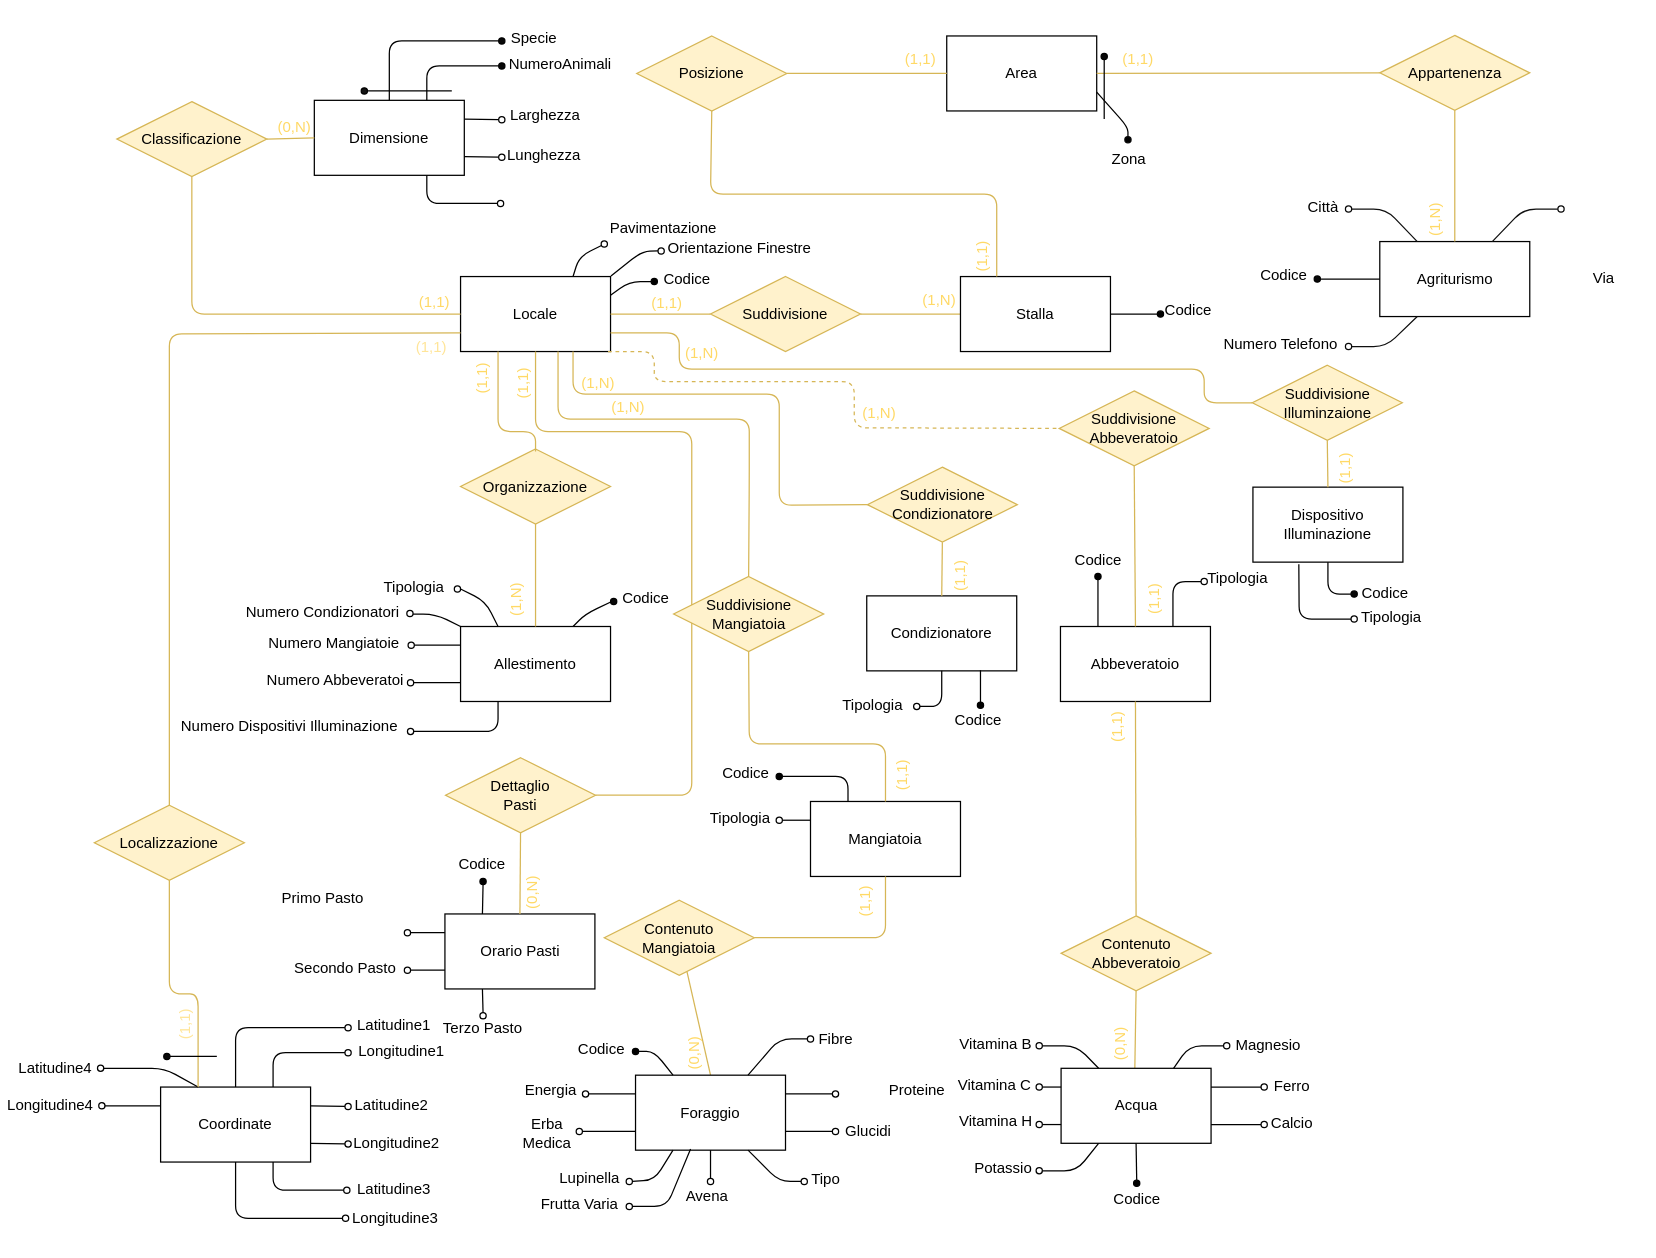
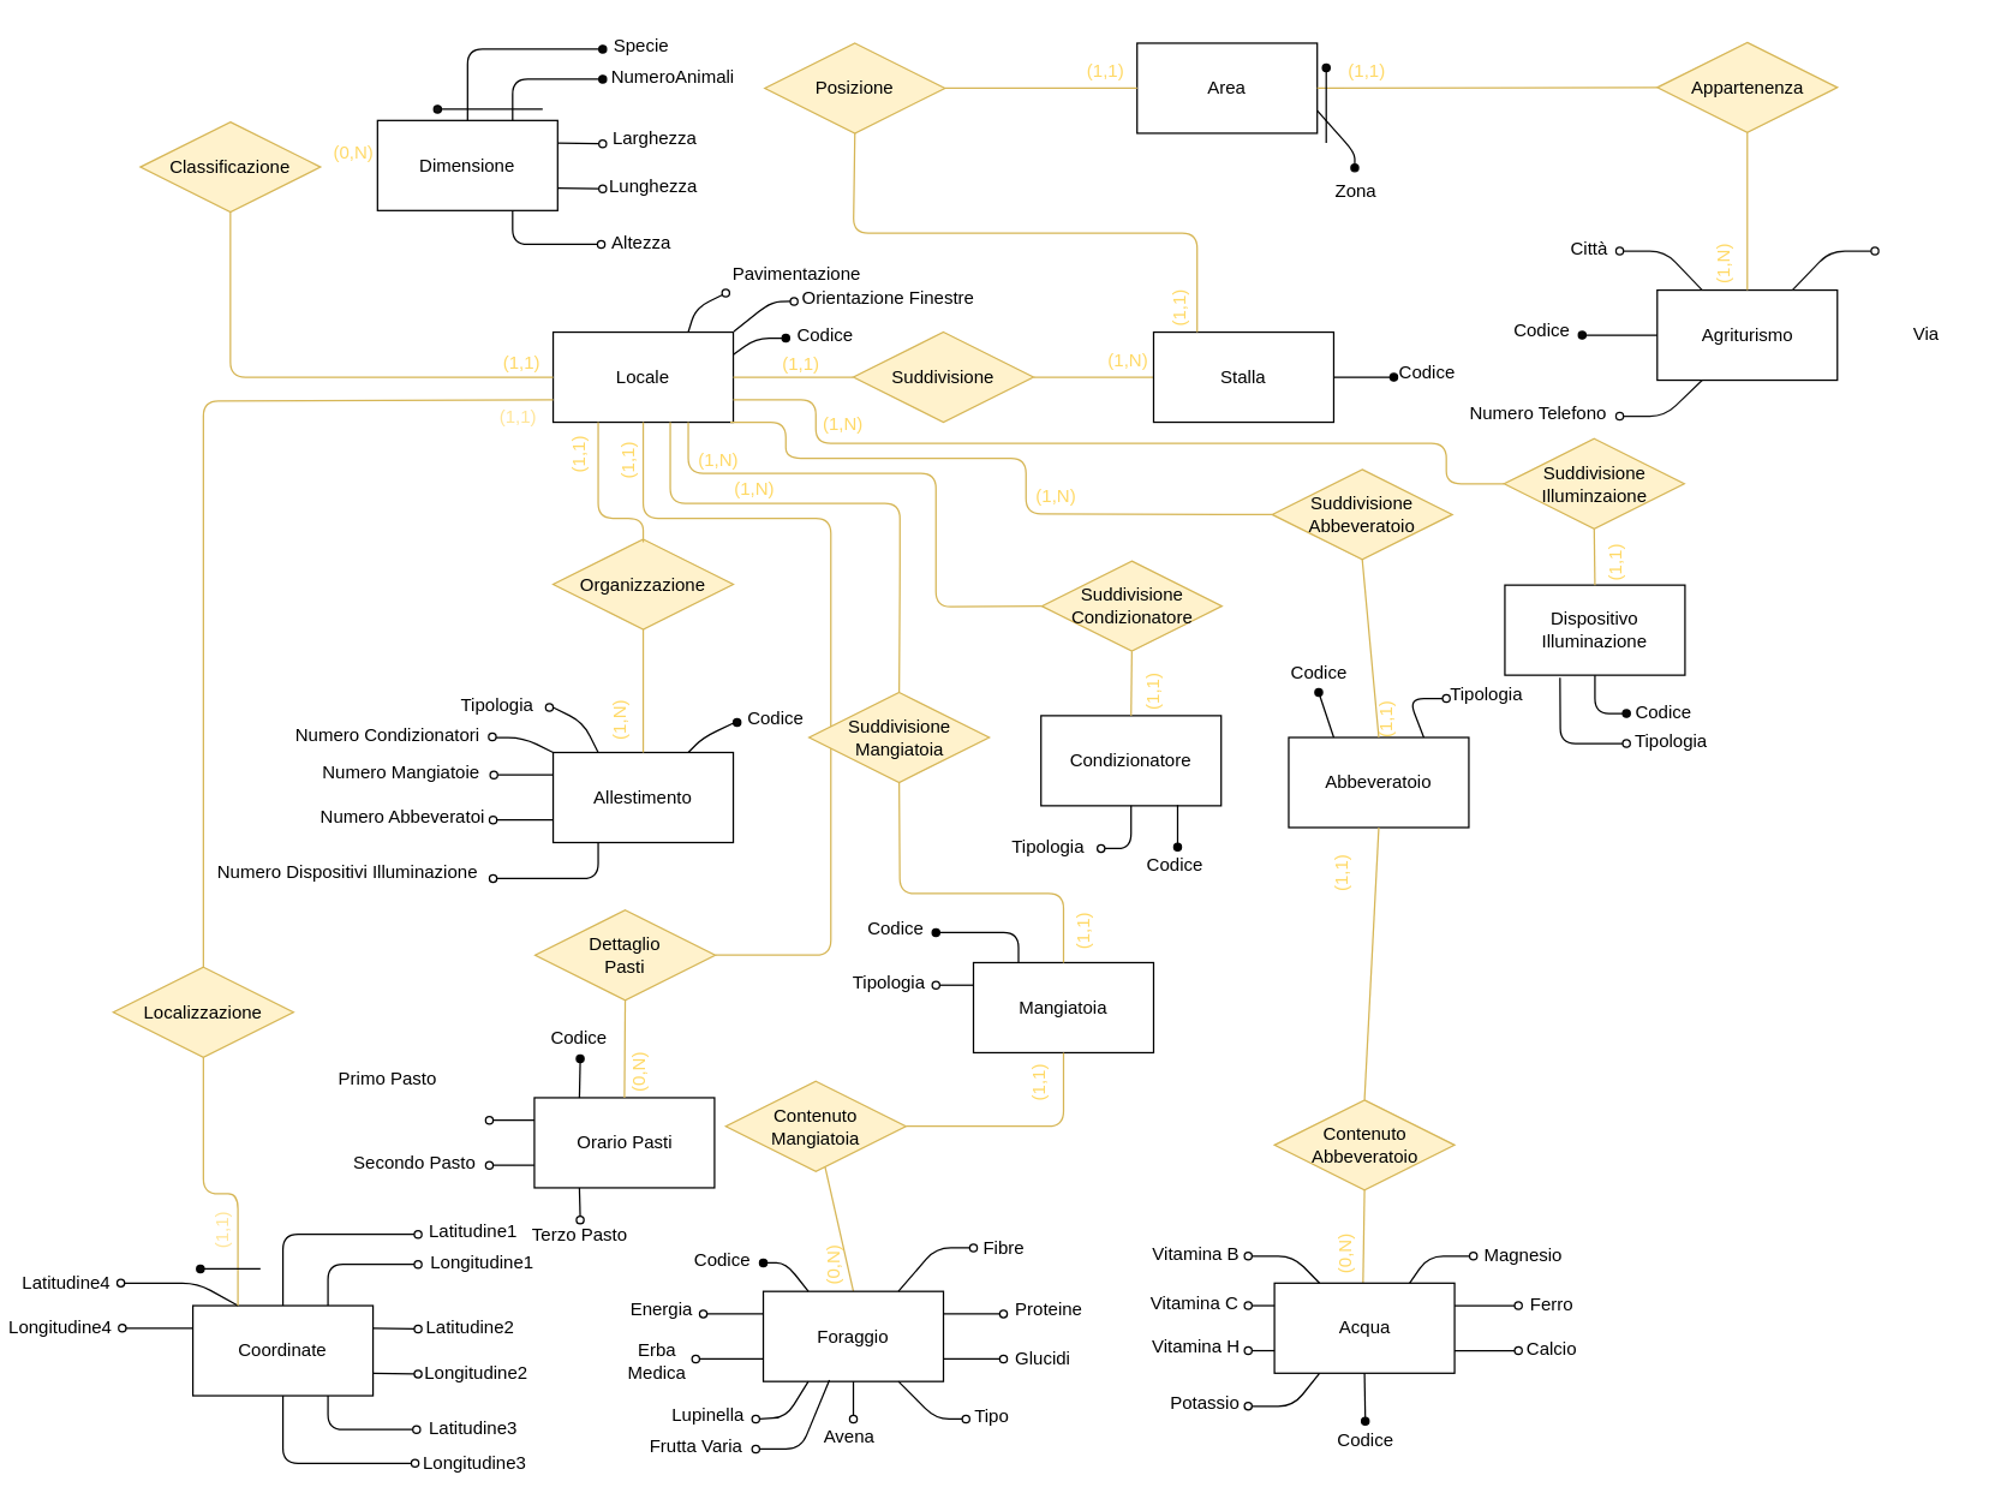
- <mxCell id="169" value="" style="endArrow=none;html=1;entryX=0;entryY=0.5;entryDx=0;entryDy=0;exitX=1;exitY=0.5;exitDx=0;exitDy=0;fillColor=#fff2cc;strokeColor=#d6b656;" parent="1" source="168" target="167" edge="1"><mxGeometry width="50" height="50" relative="1" as="geometry"><mxPoint x="151" y="92" as="sourcePoint" /><mxPoint x="201" y="42" as="targetPoint" /></mxGeometry></mxCell>
+ <mxCell id="188" value="Altezza" style="text;html=1;strokeColor=none;fillColor=none;align=center;verticalAlign=middle;whiteSpace=wrap;rounded=0;" parent="1" vertex="1"><mxGeometry x="407" y="151" width="40" height="20" as="geometry" /></mxCell>
- <mxCell id="108" value="" style="endArrow=none;html=1;entryX=0;entryY=0.5;entryDx=0;entryDy=0;exitX=0.983;exitY=1;exitDx=0;exitDy=0;fillColor=#fff2cc;strokeColor=#d6b656;exitPerimeter=0;dashed=1;" parent="1" source="3" target="103" edge="1"><mxGeometry width="50" height="50" relative="1" as="geometry"><mxPoint x="653" y="354.5" as="sourcePoint" /><mxPoint x="703" y="304.5" as="targetPoint" /><Array as="points"><mxPoint x="523" y="280.5" /><mxPoint x="523" y="304.5" /><mxPoint x="683" y="304.5" /><mxPoint x="683" y="341.5" /></Array></mxGeometry></mxCell>
+ <mxCell id="108" value="" style="endArrow=none;html=1;entryX=0;entryY=0.5;entryDx=0;entryDy=0;exitX=0.983;exitY=1;exitDx=0;exitDy=0;fillColor=#fff2cc;strokeColor=#d6b656;exitPerimeter=0;" parent="1" source="3" target="103" edge="1"><mxGeometry width="50" height="50" relative="1" as="geometry"><mxPoint x="653" y="354.5" as="sourcePoint" /><mxPoint x="703" y="304.5" as="targetPoint" /><Array as="points"><mxPoint x="523" y="280.5" /><mxPoint x="523" y="304.5" /><mxPoint x="683" y="304.5" /><mxPoint x="683" y="341.5" /></Array></mxGeometry></mxCell>
- <mxCell id="13" value="Abbeveratoio" style="rounded=0;whiteSpace=wrap;html=1;" parent="1" vertex="1"><mxGeometry x="848" y="500.5" width="120" height="60" as="geometry" /></mxCell>
+ <mxCell id="13" value="Abbeveratoio" style="rounded=0;whiteSpace=wrap;html=1;" parent="1" vertex="1"><mxGeometry x="858" y="490.5" width="120" height="60" as="geometry" /></mxCell>
- <mxCell id="49" value="&lt;font style=&quot;font-size: 12px&quot;&gt;Proteine&lt;/font&gt;" style="text;html=1;strokeColor=none;fillColor=none;align=center;verticalAlign=middle;whiteSpace=wrap;rounded=0;" parent="1" vertex="1"><mxGeometry x="710.5" y="862" width="45" height="20" as="geometry" /></mxCell>
+ <mxCell id="49" value="&lt;font style=&quot;font-size: 12px&quot;&gt;Proteine&lt;/font&gt;" style="text;html=1;strokeColor=none;fillColor=none;align=center;verticalAlign=middle;whiteSpace=wrap;rounded=0;" parent="1" vertex="1"><mxGeometry x="675.5" y="862" width="45" height="20" as="geometry" /></mxCell>
